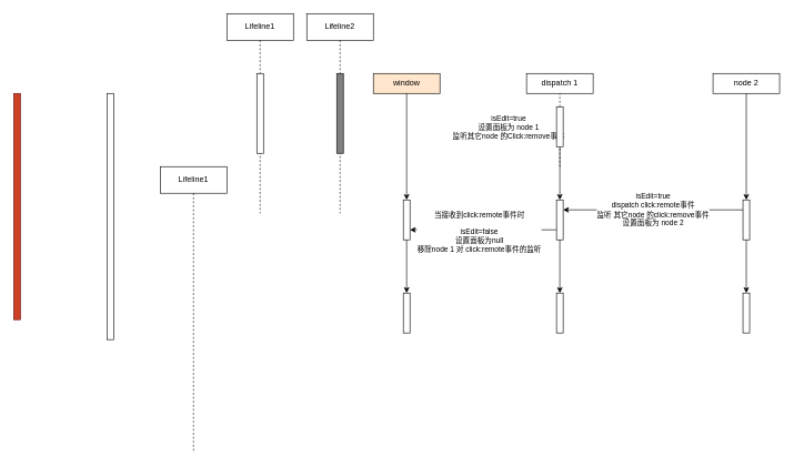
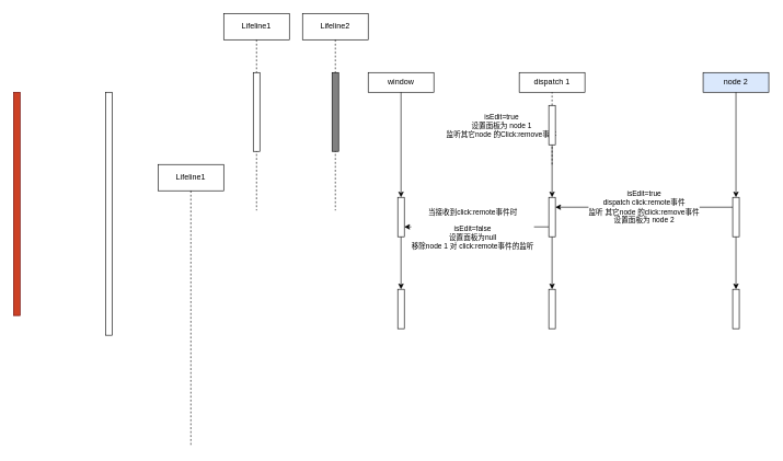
- <mxCell id="9" value="window" style="rounded=0;dashed=0;whiteSpace=wrap;html=1;fillColor=#ffe6cc;" vertex="1" parent="1"><mxGeometry x="560" y="110" width="100" height="30" as="geometry" /></mxCell>
+ <mxCell id="9" value="window" style="rounded=0;dashed=0;whiteSpace=wrap;html=1;" vertex="1" parent="1"><mxGeometry x="560" y="110" width="100" height="30" as="geometry" /></mxCell>
- <mxCell id="25" value="node 2" style="rounded=0;dashed=0;whiteSpace=wrap;html=1;" vertex="1" parent="1"><mxGeometry x="1070" y="110" width="100" height="30" as="geometry" /></mxCell>
+ <mxCell id="25" value="node 2" style="rounded=0;dashed=0;whiteSpace=wrap;html=1;fillColor=#dae8fc;" vertex="1" parent="1"><mxGeometry x="1070" y="110" width="100" height="30" as="geometry" /></mxCell>
